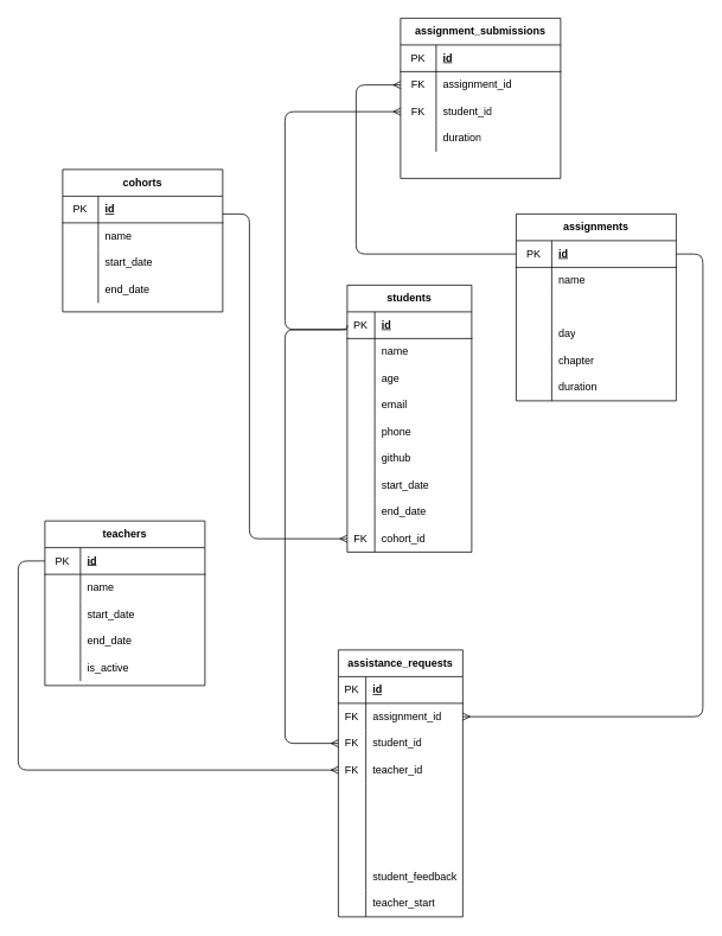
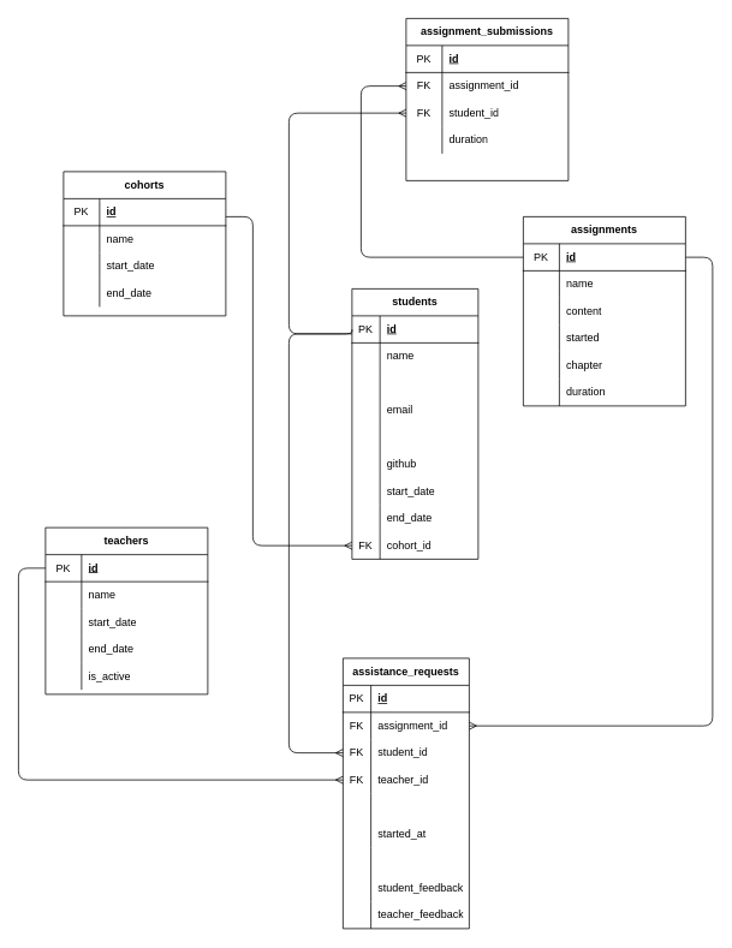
+ <mxCell id="26" value="content" style="shape=partialRectangle;html=1;whiteSpace=wrap;connectable=0;fillColor=none;top=0;left=0;bottom=0;right=0;align=left;spacingLeft=6;overflow=hidden;" vertex="1" parent="24"><mxGeometry x="40" width="140" height="30" as="geometry" /></mxCell>
- <mxCell id="29" value="day" style="shape=partialRectangle;html=1;whiteSpace=wrap;connectable=0;fillColor=none;top=0;left=0;bottom=0;right=0;align=left;spacingLeft=6;overflow=hidden;" vertex="1" parent="27"><mxGeometry x="40" width="140" height="30" as="geometry" /></mxCell>
+ <mxCell id="29" value="started" style="shape=partialRectangle;html=1;whiteSpace=wrap;connectable=0;fillColor=none;top=0;left=0;bottom=0;right=0;align=left;spacingLeft=6;overflow=hidden;" vertex="1" parent="27"><mxGeometry x="40" width="140" height="30" as="geometry" /></mxCell>
- <mxCell id="46" value="age" style="shape=partialRectangle;html=1;whiteSpace=wrap;connectable=0;fillColor=none;top=0;left=0;bottom=0;right=0;align=left;spacingLeft=6;overflow=hidden;" vertex="1" parent="44"><mxGeometry x="31" width="109" height="30" as="geometry" /></mxCell>
- <mxCell id="52" value="phone" style="shape=partialRectangle;html=1;whiteSpace=wrap;connectable=0;fillColor=none;top=0;left=0;bottom=0;right=0;align=left;spacingLeft=6;overflow=hidden;" vertex="1" parent="50"><mxGeometry x="31" width="109" height="30" as="geometry" /></mxCell>
+ <mxCell id="83" value="started_at" style="shape=partialRectangle;html=1;whiteSpace=wrap;connectable=0;fillColor=none;top=0;left=0;bottom=0;right=0;align=left;spacingLeft=6;overflow=hidden;" vertex="1" parent="81"><mxGeometry x="31" width="109" height="30" as="geometry" /></mxCell>
- <mxCell id="91" value="teacher_start" style="shape=partialRectangle;html=1;whiteSpace=wrap;connectable=0;fillColor=none;top=0;left=0;bottom=0;right=0;align=left;spacingLeft=6;overflow=hidden;" vertex="1" parent="89"><mxGeometry x="31" width="109" height="30" as="geometry" /></mxCell>
+ <mxCell id="91" value="teacher_feedback" style="shape=partialRectangle;html=1;whiteSpace=wrap;connectable=0;fillColor=none;top=0;left=0;bottom=0;right=0;align=left;spacingLeft=6;overflow=hidden;" vertex="1" parent="89"><mxGeometry x="31" width="109" height="30" as="geometry" /></mxCell>
